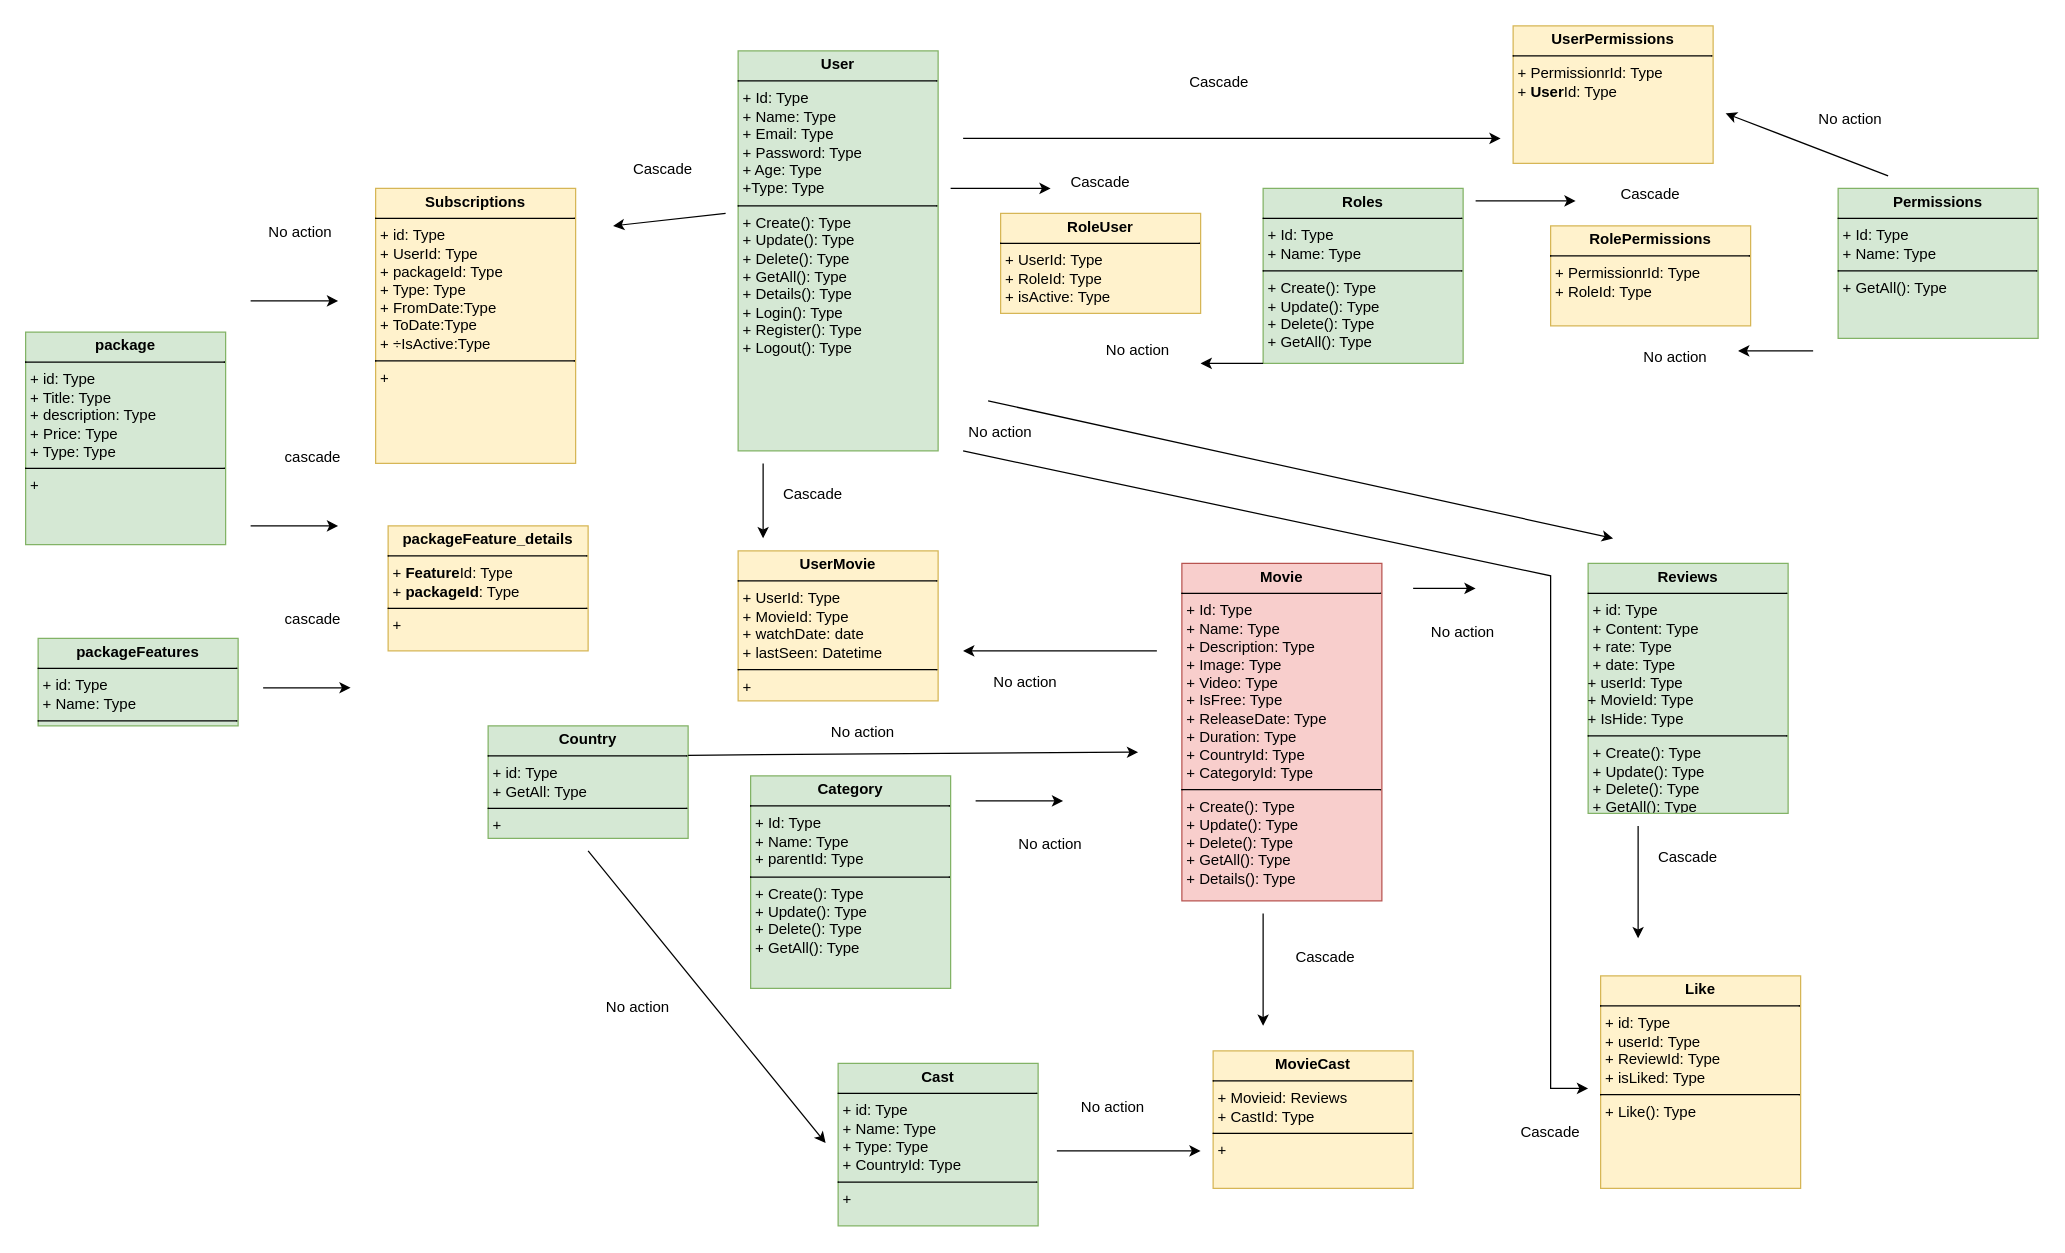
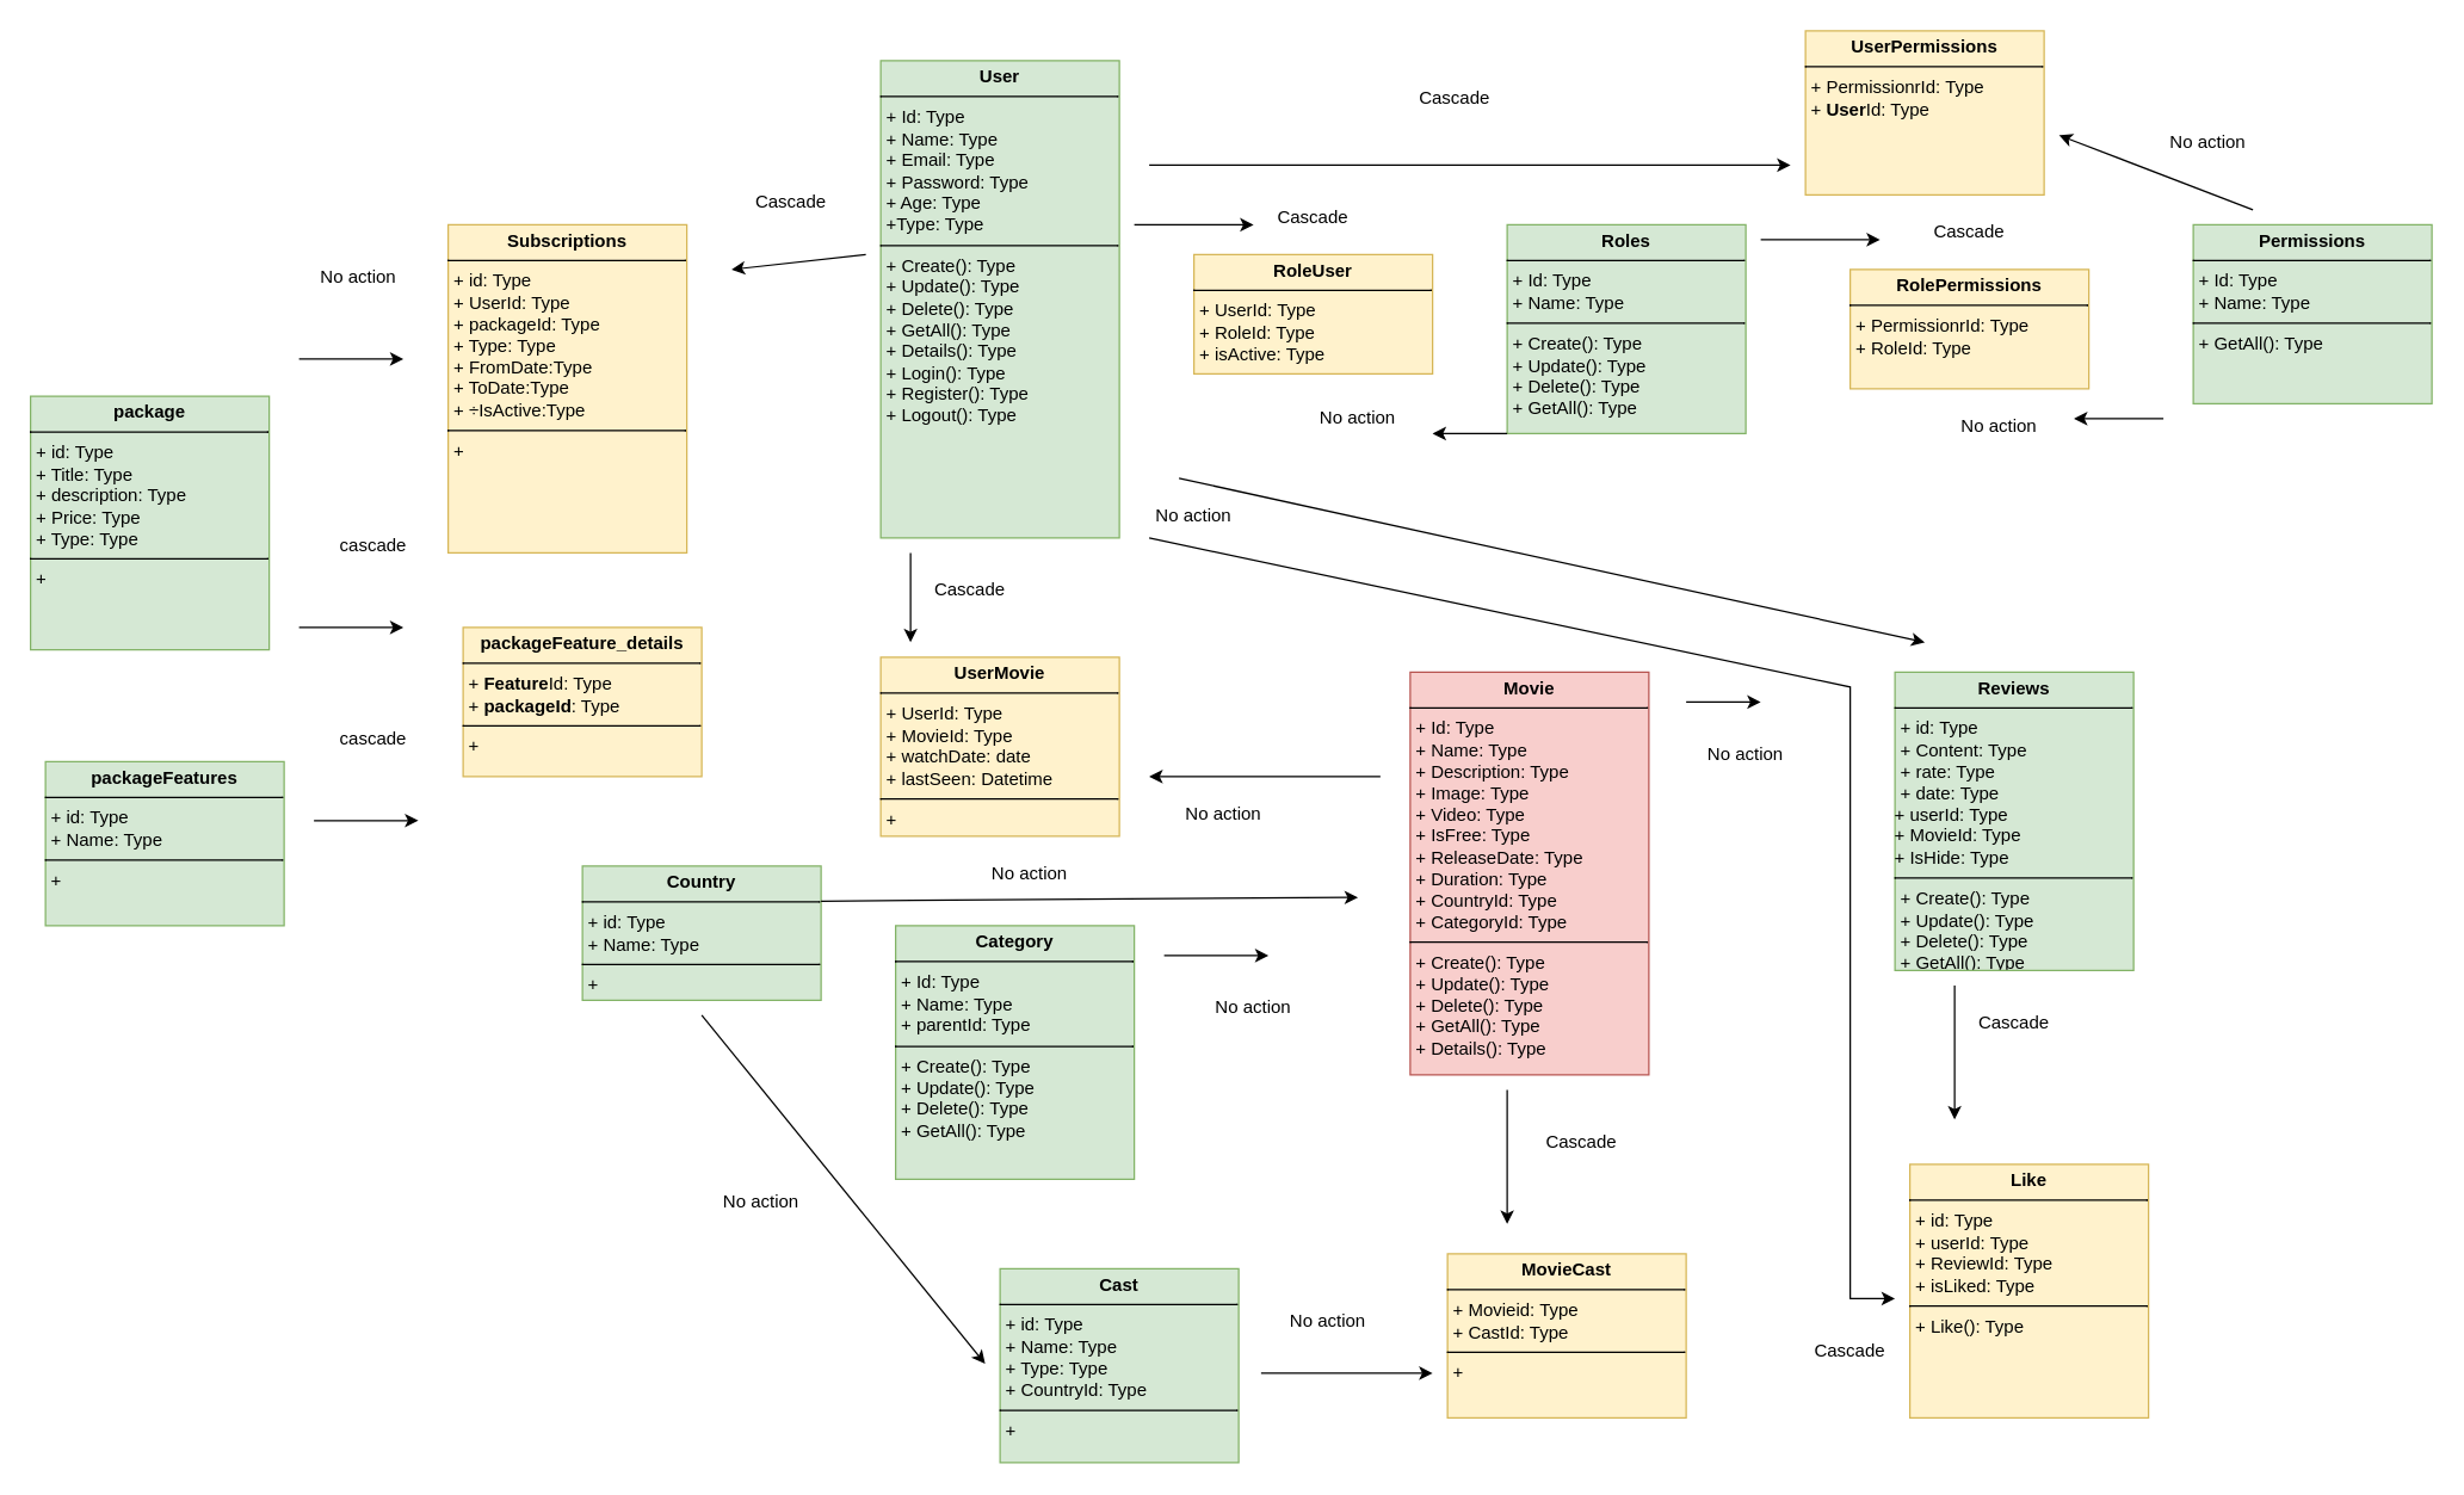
- <mxCell id="32" value="&lt;p style=&quot;margin:0px;margin-top:4px;text-align:center;&quot;&gt;&lt;b&gt;packageFeatures&lt;/b&gt;&lt;br&gt;&lt;/p&gt;&lt;hr size=&quot;1&quot; style=&quot;border-style:solid;&quot;&gt;&lt;p style=&quot;margin:0px;margin-left:4px;&quot;&gt;+ id: Type&lt;/p&gt;&lt;p style=&quot;margin:0px;margin-left:4px;&quot;&gt;+ Name: Type&lt;br&gt;&lt;/p&gt;&lt;hr size=&quot;1&quot; style=&quot;border-style:solid;&quot;&gt;&lt;p style=&quot;margin:0px;margin-left:4px;&quot;&gt;+&amp;nbsp;&lt;/p&gt;" style="verticalAlign=top;align=left;overflow=fill;html=1;whiteSpace=wrap;fillColor=#d5e8d4;strokeColor=#82b366;" parent="1" vertex="1"><mxGeometry x="30" y="510" width="160" height="70" as="geometry" /></mxCell>
+ <mxCell id="32" value="&lt;p style=&quot;margin:0px;margin-top:4px;text-align:center;&quot;&gt;&lt;b&gt;packageFeatures&lt;/b&gt;&lt;br&gt;&lt;/p&gt;&lt;hr size=&quot;1&quot; style=&quot;border-style:solid;&quot;&gt;&lt;p style=&quot;margin:0px;margin-left:4px;&quot;&gt;+ id: Type&lt;/p&gt;&lt;p style=&quot;margin:0px;margin-left:4px;&quot;&gt;+ Name: Type&lt;br&gt;&lt;/p&gt;&lt;hr size=&quot;1&quot; style=&quot;border-style:solid;&quot;&gt;&lt;p style=&quot;margin:0px;margin-left:4px;&quot;&gt;+&amp;nbsp;&lt;/p&gt;" style="verticalAlign=top;align=left;overflow=fill;html=1;whiteSpace=wrap;fillColor=#d5e8d4;strokeColor=#82b366;" parent="1" vertex="1"><mxGeometry x="30" y="510" width="160" height="110" as="geometry" /></mxCell>
- <mxCell id="52" value="&lt;p style=&quot;margin:0px;margin-top:4px;text-align:center;&quot;&gt;&lt;span style=&quot;text-align: left;&quot;&gt;&lt;b&gt;Country&lt;/b&gt;&lt;/span&gt;&lt;br&gt;&lt;/p&gt;&lt;hr size=&quot;1&quot; style=&quot;border-style:solid;&quot;&gt;&lt;p style=&quot;margin:0px;margin-left:4px;&quot;&gt;+ id: Type&lt;/p&gt;&lt;p style=&quot;margin:0px;margin-left:4px;&quot;&gt;+ GetAll: Type&lt;/p&gt;&lt;hr size=&quot;1&quot; style=&quot;border-style:solid;&quot;&gt;&lt;p style=&quot;margin:0px;margin-left:4px;&quot;&gt;+&amp;nbsp;&lt;/p&gt;" style="verticalAlign=top;align=left;overflow=fill;html=1;whiteSpace=wrap;fillColor=#d5e8d4;strokeColor=#82b366;" parent="1" vertex="1"><mxGeometry x="390" y="580" width="160" height="90" as="geometry" /></mxCell>
+ <mxCell id="52" value="&lt;p style=&quot;margin:0px;margin-top:4px;text-align:center;&quot;&gt;&lt;span style=&quot;text-align: left;&quot;&gt;&lt;b&gt;Country&lt;/b&gt;&lt;/span&gt;&lt;br&gt;&lt;/p&gt;&lt;hr size=&quot;1&quot; style=&quot;border-style:solid;&quot;&gt;&lt;p style=&quot;margin:0px;margin-left:4px;&quot;&gt;+ id: Type&lt;/p&gt;&lt;p style=&quot;margin:0px;margin-left:4px;&quot;&gt;+ Name: Type&lt;/p&gt;&lt;hr size=&quot;1&quot; style=&quot;border-style:solid;&quot;&gt;&lt;p style=&quot;margin:0px;margin-left:4px;&quot;&gt;+&amp;nbsp;&lt;/p&gt;" style="verticalAlign=top;align=left;overflow=fill;html=1;whiteSpace=wrap;fillColor=#d5e8d4;strokeColor=#82b366;" parent="1" vertex="1"><mxGeometry x="390" y="580" width="160" height="90" as="geometry" /></mxCell>
- <mxCell id="46" value="&lt;p style=&quot;margin:0px;margin-top:4px;text-align:center;&quot;&gt;&lt;b&gt;MovieCast&lt;/b&gt;&lt;br&gt;&lt;/p&gt;&lt;hr size=&quot;1&quot; style=&quot;border-style:solid;&quot;&gt;&lt;p style=&quot;margin:0px;margin-left:4px;&quot;&gt;+ Movieid: Reviews&lt;/p&gt;&lt;p style=&quot;margin:0px;margin-left:4px;&quot;&gt;+ CastId: Type&lt;br&gt;&lt;/p&gt;&lt;hr size=&quot;1&quot; style=&quot;border-style:solid;&quot;&gt;&lt;p style=&quot;margin:0px;margin-left:4px;&quot;&gt;+&amp;nbsp;&lt;/p&gt;" style="verticalAlign=top;align=left;overflow=fill;html=1;whiteSpace=wrap;fillColor=#fff2cc;strokeColor=#d6b656;" parent="1" vertex="1"><mxGeometry x="970" y="840" width="160" height="110" as="geometry" /></mxCell>
+ <mxCell id="46" value="&lt;p style=&quot;margin:0px;margin-top:4px;text-align:center;&quot;&gt;&lt;b&gt;MovieCast&lt;/b&gt;&lt;br&gt;&lt;/p&gt;&lt;hr size=&quot;1&quot; style=&quot;border-style:solid;&quot;&gt;&lt;p style=&quot;margin:0px;margin-left:4px;&quot;&gt;+ Movieid: Type&lt;/p&gt;&lt;p style=&quot;margin:0px;margin-left:4px;&quot;&gt;+ CastId: Type&lt;br&gt;&lt;/p&gt;&lt;hr size=&quot;1&quot; style=&quot;border-style:solid;&quot;&gt;&lt;p style=&quot;margin:0px;margin-left:4px;&quot;&gt;+&amp;nbsp;&lt;/p&gt;" style="verticalAlign=top;align=left;overflow=fill;html=1;whiteSpace=wrap;fillColor=#fff2cc;strokeColor=#d6b656;" parent="1" vertex="1"><mxGeometry x="970" y="840" width="160" height="110" as="geometry" /></mxCell>
